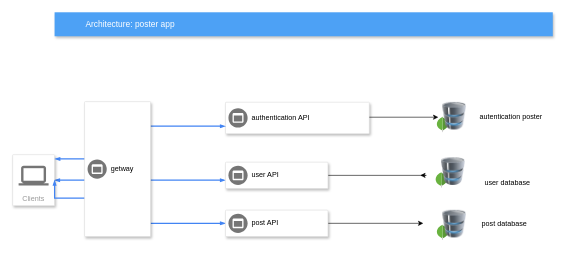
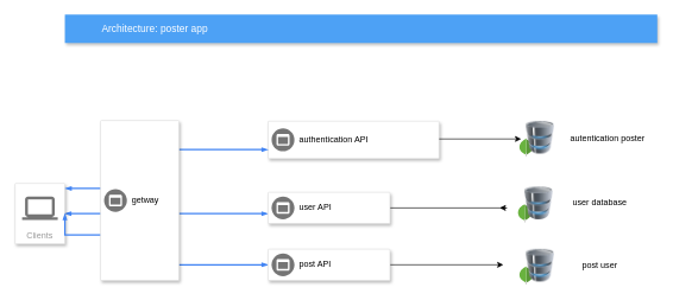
- <mxCell id="16" value="user database" style="text;html=1;align=center;verticalAlign=middle;resizable=0;points=[];autosize=1;strokeColor=none;fillColor=none;" parent="1" vertex="1"><mxGeometry x="800" y="293.5" width="90" height="20" as="geometry" /></mxCell>
+ <mxCell id="16" value="user database" style="text;html=1;align=center;verticalAlign=middle;resizable=0;points=[];autosize=1;strokeColor=none;fillColor=none;" parent="1" vertex="1"><mxGeometry x="795" y="273.5" width="90" height="20" as="geometry" /></mxCell>
- <mxCell id="17" value="post database" style="text;html=1;align=center;verticalAlign=middle;resizable=0;points=[];autosize=1;strokeColor=none;fillColor=none;" parent="1" vertex="1"><mxGeometry x="795" y="363" width="90" height="20" as="geometry" /></mxCell>
+ <mxCell id="17" value="post user" style="text;html=1;align=center;verticalAlign=middle;resizable=0;points=[];autosize=1;strokeColor=none;fillColor=none;" parent="1" vertex="1"><mxGeometry x="795" y="363" width="90" height="20" as="geometry" /></mxCell>
